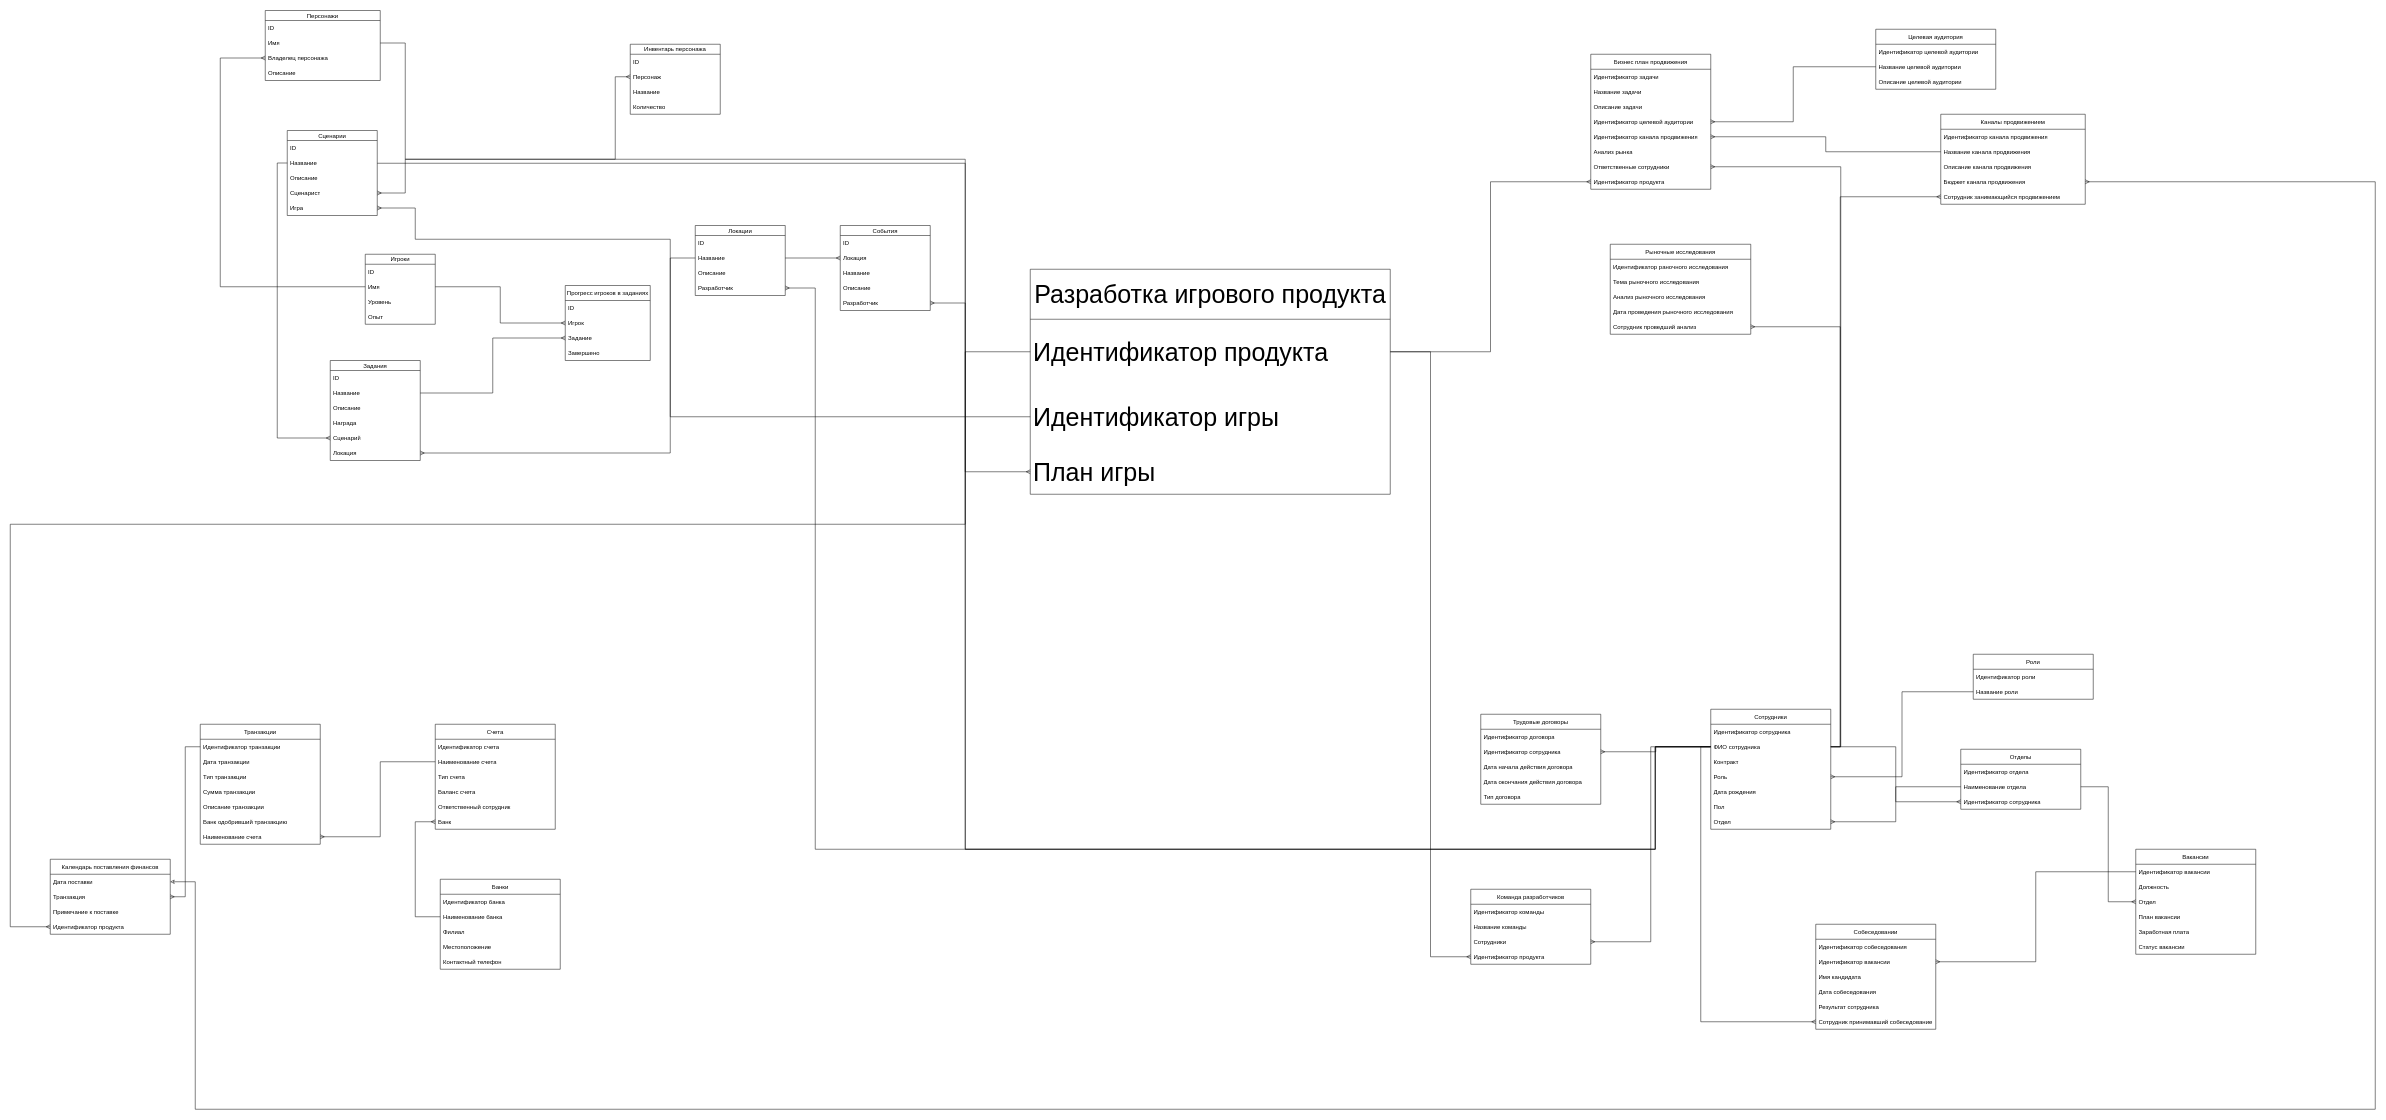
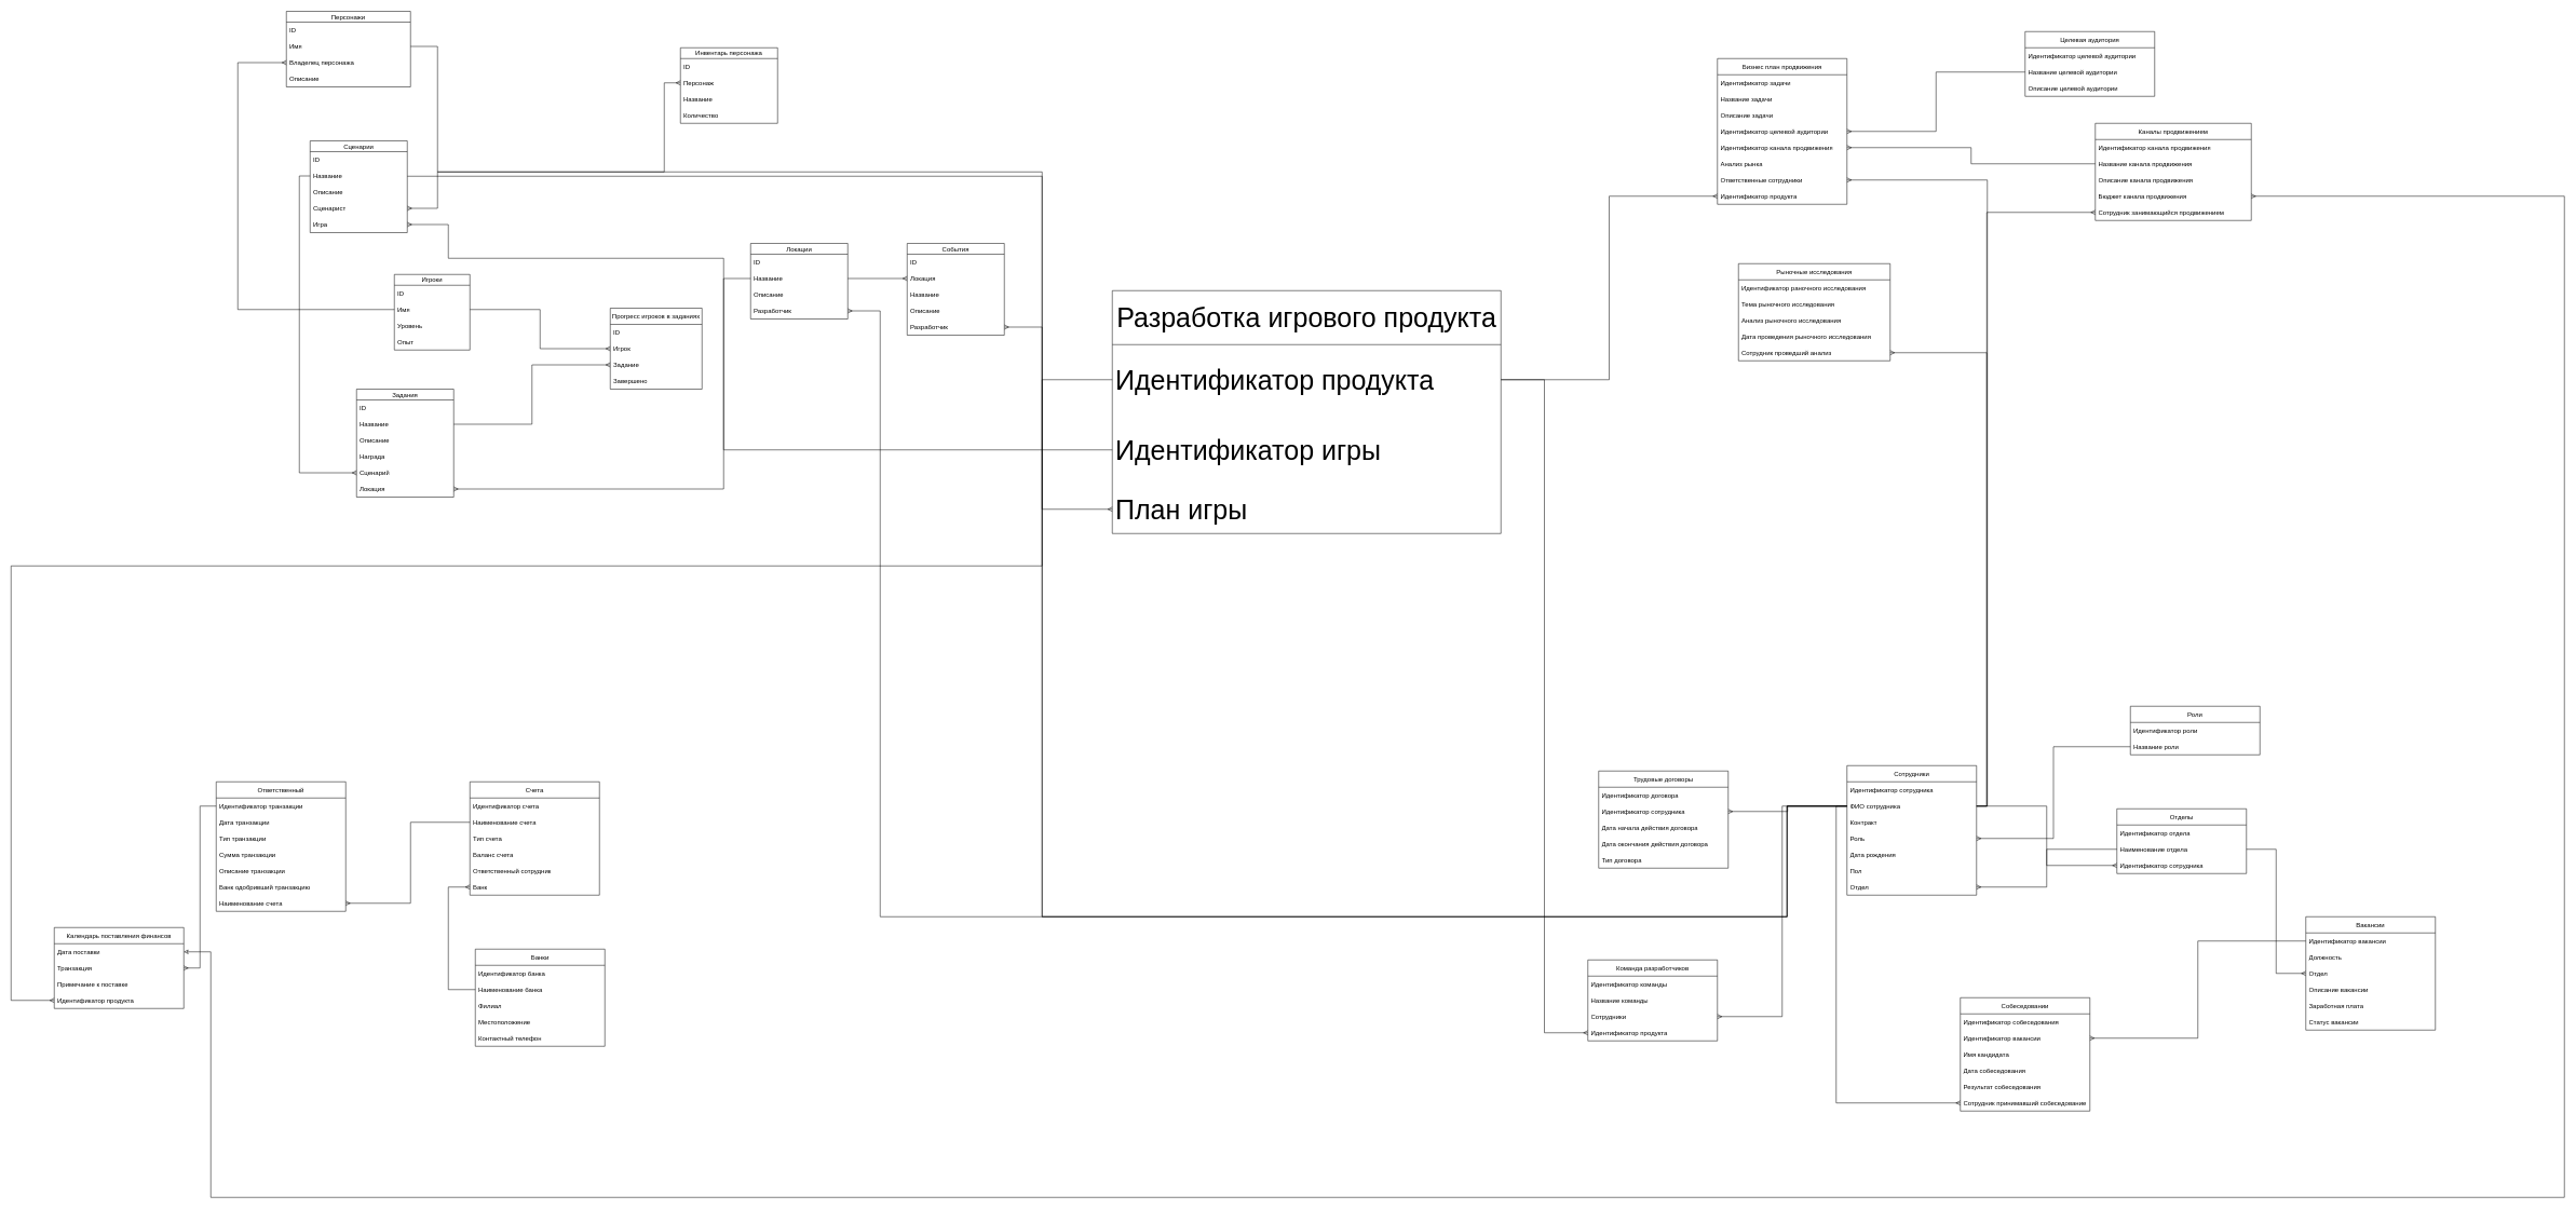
- <mxCell id="89" value="Транзакции" style="swimlane;fontStyle=0;childLayout=stackLayout;horizontal=1;startSize=30;horizontalStack=0;resizeParent=1;resizeParentMax=0;resizeLast=0;collapsible=1;marginBottom=0;whiteSpace=wrap;html=1;" parent="1" vertex="1"><mxGeometry x="400" y="1448" width="240" height="240" as="geometry" /></mxCell>
+ <mxCell id="89" value="Ответственный" style="swimlane;fontStyle=0;childLayout=stackLayout;horizontal=1;startSize=30;horizontalStack=0;resizeParent=1;resizeParentMax=0;resizeLast=0;collapsible=1;marginBottom=0;whiteSpace=wrap;html=1;" parent="1" vertex="1"><mxGeometry x="400" y="1448" width="240" height="240" as="geometry" /></mxCell>
- <mxCell id="122" value="План вакансии" style="text;strokeColor=none;fillColor=none;align=left;verticalAlign=middle;spacingLeft=4;spacingRight=4;overflow=hidden;points=[[0,0.5],[1,0.5]];portConstraint=eastwest;rotatable=0;whiteSpace=wrap;html=1;" parent="118" vertex="1"><mxGeometry y="120" width="240" height="30" as="geometry" /></mxCell>
+ <mxCell id="122" value="Описание вакансии" style="text;strokeColor=none;fillColor=none;align=left;verticalAlign=middle;spacingLeft=4;spacingRight=4;overflow=hidden;points=[[0,0.5],[1,0.5]];portConstraint=eastwest;rotatable=0;whiteSpace=wrap;html=1;" parent="118" vertex="1"><mxGeometry y="120" width="240" height="30" as="geometry" /></mxCell>
- <mxCell id="130" value="Результат сотрудника" style="text;strokeColor=none;fillColor=none;align=left;verticalAlign=middle;spacingLeft=4;spacingRight=4;overflow=hidden;points=[[0,0.5],[1,0.5]];portConstraint=eastwest;rotatable=0;whiteSpace=wrap;html=1;" parent="125" vertex="1"><mxGeometry y="150" width="240" height="30" as="geometry" /></mxCell>
+ <mxCell id="130" value="Результат собеседования" style="text;strokeColor=none;fillColor=none;align=left;verticalAlign=middle;spacingLeft=4;spacingRight=4;overflow=hidden;points=[[0,0.5],[1,0.5]];portConstraint=eastwest;rotatable=0;whiteSpace=wrap;html=1;" parent="125" vertex="1"><mxGeometry y="150" width="240" height="30" as="geometry" /></mxCell>
